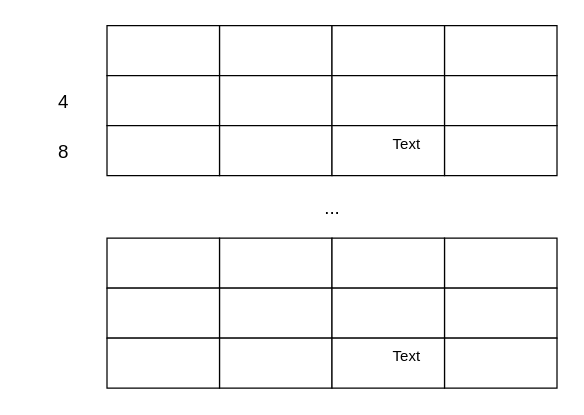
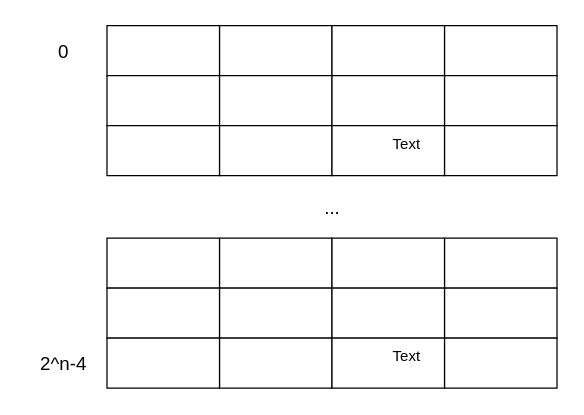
+ <mxCell id="29" value="0" style="text;html=1;align=center;verticalAlign=middle;resizable=0;points=[];autosize=1;strokeColor=none;fillColor=none;fontSize=15;" vertex="1" parent="1"><mxGeometry x="35" y="25" width="30" height="30" as="geometry" /></mxCell>
- <mxCell id="30" value="4" style="text;html=1;align=center;verticalAlign=middle;resizable=0;points=[];autosize=1;strokeColor=none;fillColor=none;fontSize=15;" vertex="1" parent="1"><mxGeometry x="35" y="65" width="30" height="30" as="geometry" /></mxCell>
- <mxCell id="31" value="8" style="text;html=1;align=center;verticalAlign=middle;resizable=0;points=[];autosize=1;strokeColor=none;fillColor=none;fontSize=15;" vertex="1" parent="1"><mxGeometry x="35" y="105" width="30" height="30" as="geometry" /></mxCell>
+ <mxCell id="32" value="2^n-4" style="text;html=1;align=center;verticalAlign=middle;resizable=0;points=[];autosize=1;strokeColor=none;fillColor=none;fontSize=15;" vertex="1" parent="1"><mxGeometry x="20" y="275" width="60" height="30" as="geometry" /></mxCell>
